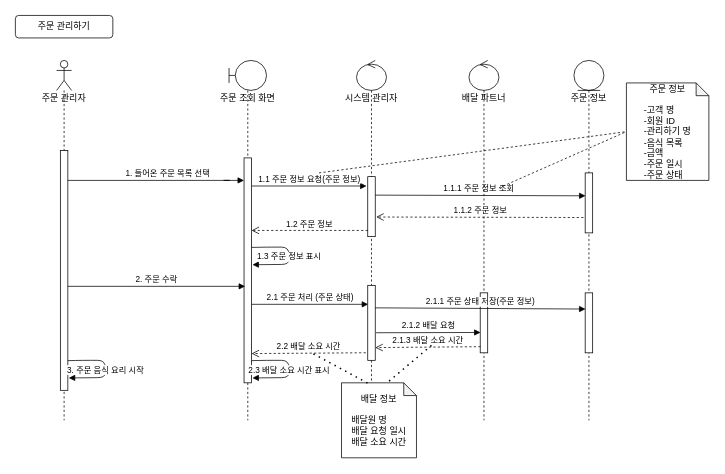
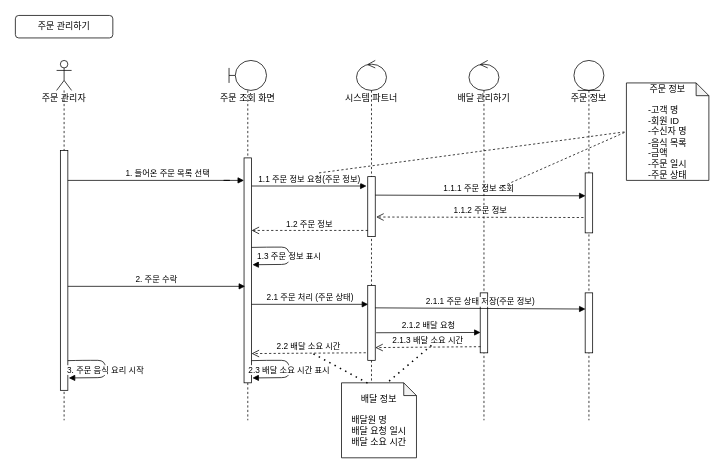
- <mxCell id="8" value="시스템 관리자" style="text;html=1;strokeColor=none;fillColor=none;align=center;verticalAlign=middle;whiteSpace=wrap;rounded=0;" vertex="1" parent="1"><mxGeometry x="445" y="120" width="100" height="20" as="geometry" /></mxCell>
+ <mxCell id="8" value="시스템 파트너" style="text;html=1;strokeColor=none;fillColor=none;align=center;verticalAlign=middle;whiteSpace=wrap;rounded=0;" vertex="1" parent="1"><mxGeometry x="445" y="120" width="100" height="20" as="geometry" /></mxCell>
- <mxCell id="18" value="배달 파트너" style="text;html=1;strokeColor=none;fillColor=none;align=center;verticalAlign=middle;whiteSpace=wrap;rounded=0;" vertex="1" parent="1"><mxGeometry x="595" y="120" width="100" height="20" as="geometry" /></mxCell>
+ <mxCell id="18" value="배달 관리하기" style="text;html=1;strokeColor=none;fillColor=none;align=center;verticalAlign=middle;whiteSpace=wrap;rounded=0;" vertex="1" parent="1"><mxGeometry x="595" y="120" width="100" height="20" as="geometry" /></mxCell>
- <mxCell id="10" value="&lt;div&gt;&lt;span&gt;주문 정보&lt;/span&gt;&lt;/div&gt;&lt;div&gt;&lt;span&gt;&lt;br&gt;&lt;/span&gt;&lt;/div&gt;&lt;div style=&quot;text-align: left&quot;&gt;&lt;span&gt;-고객 명&lt;/span&gt;&lt;/div&gt;&lt;div style=&quot;text-align: left&quot;&gt;&lt;span&gt;-회원 ID&lt;/span&gt;&lt;/div&gt;&lt;div style=&quot;text-align: left&quot;&gt;&lt;span&gt;-관리하기 명&lt;/span&gt;&lt;/div&gt;&lt;div style=&quot;text-align: left&quot;&gt;&lt;span&gt;-음식 목록&lt;/span&gt;&lt;/div&gt;&lt;div style=&quot;text-align: left&quot;&gt;&lt;span&gt;-금액&lt;/span&gt;&lt;/div&gt;&lt;div style=&quot;text-align: left&quot;&gt;&lt;span&gt;-주문 일시&lt;/span&gt;&lt;/div&gt;&lt;div style=&quot;text-align: left&quot;&gt;&lt;span&gt;-주문 상태&lt;/span&gt;&lt;/div&gt;" style="shape=note;whiteSpace=wrap;html=1;backgroundOutline=1;darkOpacity=0.05;size=17;align=center;" vertex="1" parent="1"><mxGeometry x="835" y="110" width="110" height="130" as="geometry" /></mxCell>
+ <mxCell id="10" value="&lt;div&gt;&lt;span&gt;주문 정보&lt;/span&gt;&lt;/div&gt;&lt;div&gt;&lt;span&gt;&lt;br&gt;&lt;/span&gt;&lt;/div&gt;&lt;div style=&quot;text-align: left&quot;&gt;&lt;span&gt;-고객 명&lt;/span&gt;&lt;/div&gt;&lt;div style=&quot;text-align: left&quot;&gt;&lt;span&gt;-회원 ID&lt;/span&gt;&lt;/div&gt;&lt;div style=&quot;text-align: left&quot;&gt;&lt;span&gt;-수신자 명&lt;/span&gt;&lt;/div&gt;&lt;div style=&quot;text-align: left&quot;&gt;&lt;span&gt;-음식 목록&lt;/span&gt;&lt;/div&gt;&lt;div style=&quot;text-align: left&quot;&gt;&lt;span&gt;-금액&lt;/span&gt;&lt;/div&gt;&lt;div style=&quot;text-align: left&quot;&gt;&lt;span&gt;-주문 일시&lt;/span&gt;&lt;/div&gt;&lt;div style=&quot;text-align: left&quot;&gt;&lt;span&gt;-주문 상태&lt;/span&gt;&lt;/div&gt;" style="shape=note;whiteSpace=wrap;html=1;backgroundOutline=1;darkOpacity=0.05;size=17;align=center;" vertex="1" parent="1"><mxGeometry x="835" y="110" width="110" height="130" as="geometry" /></mxCell>
